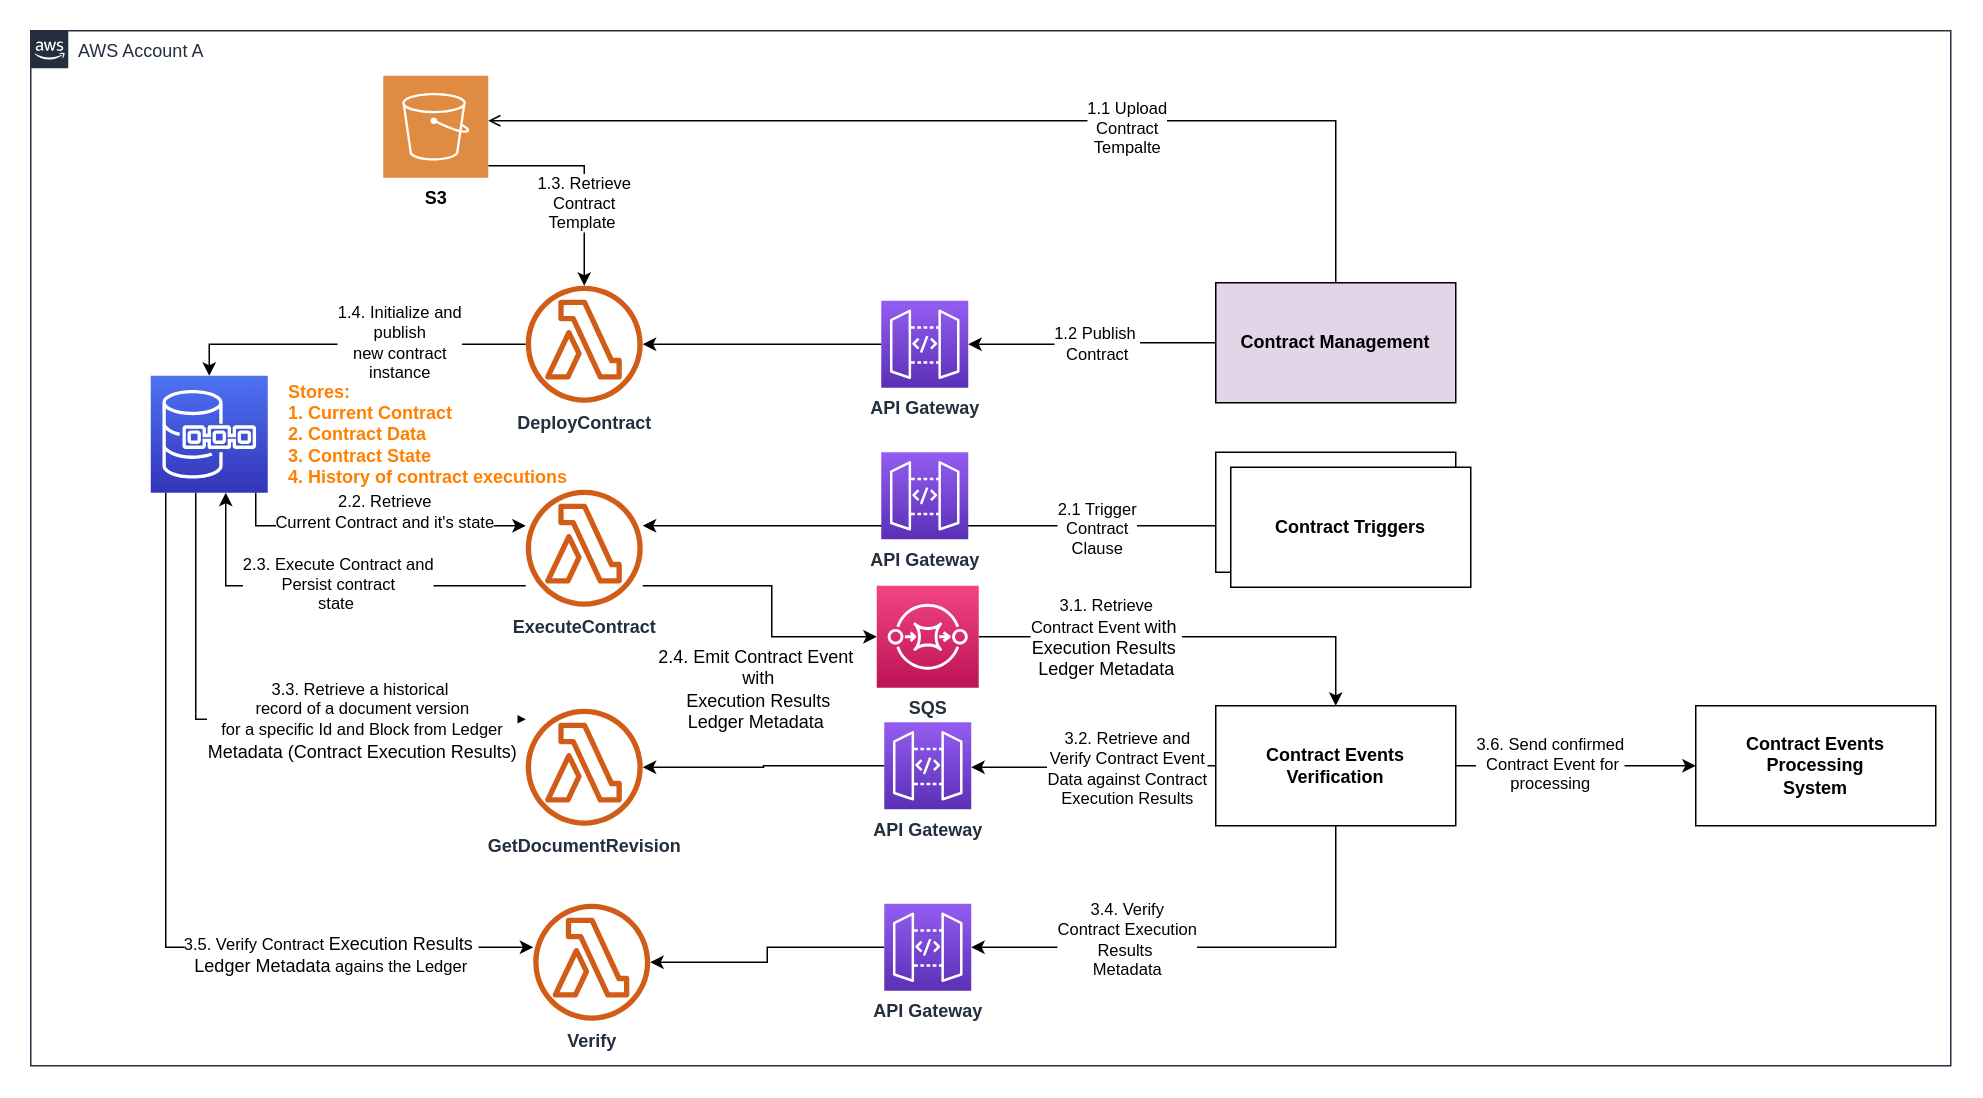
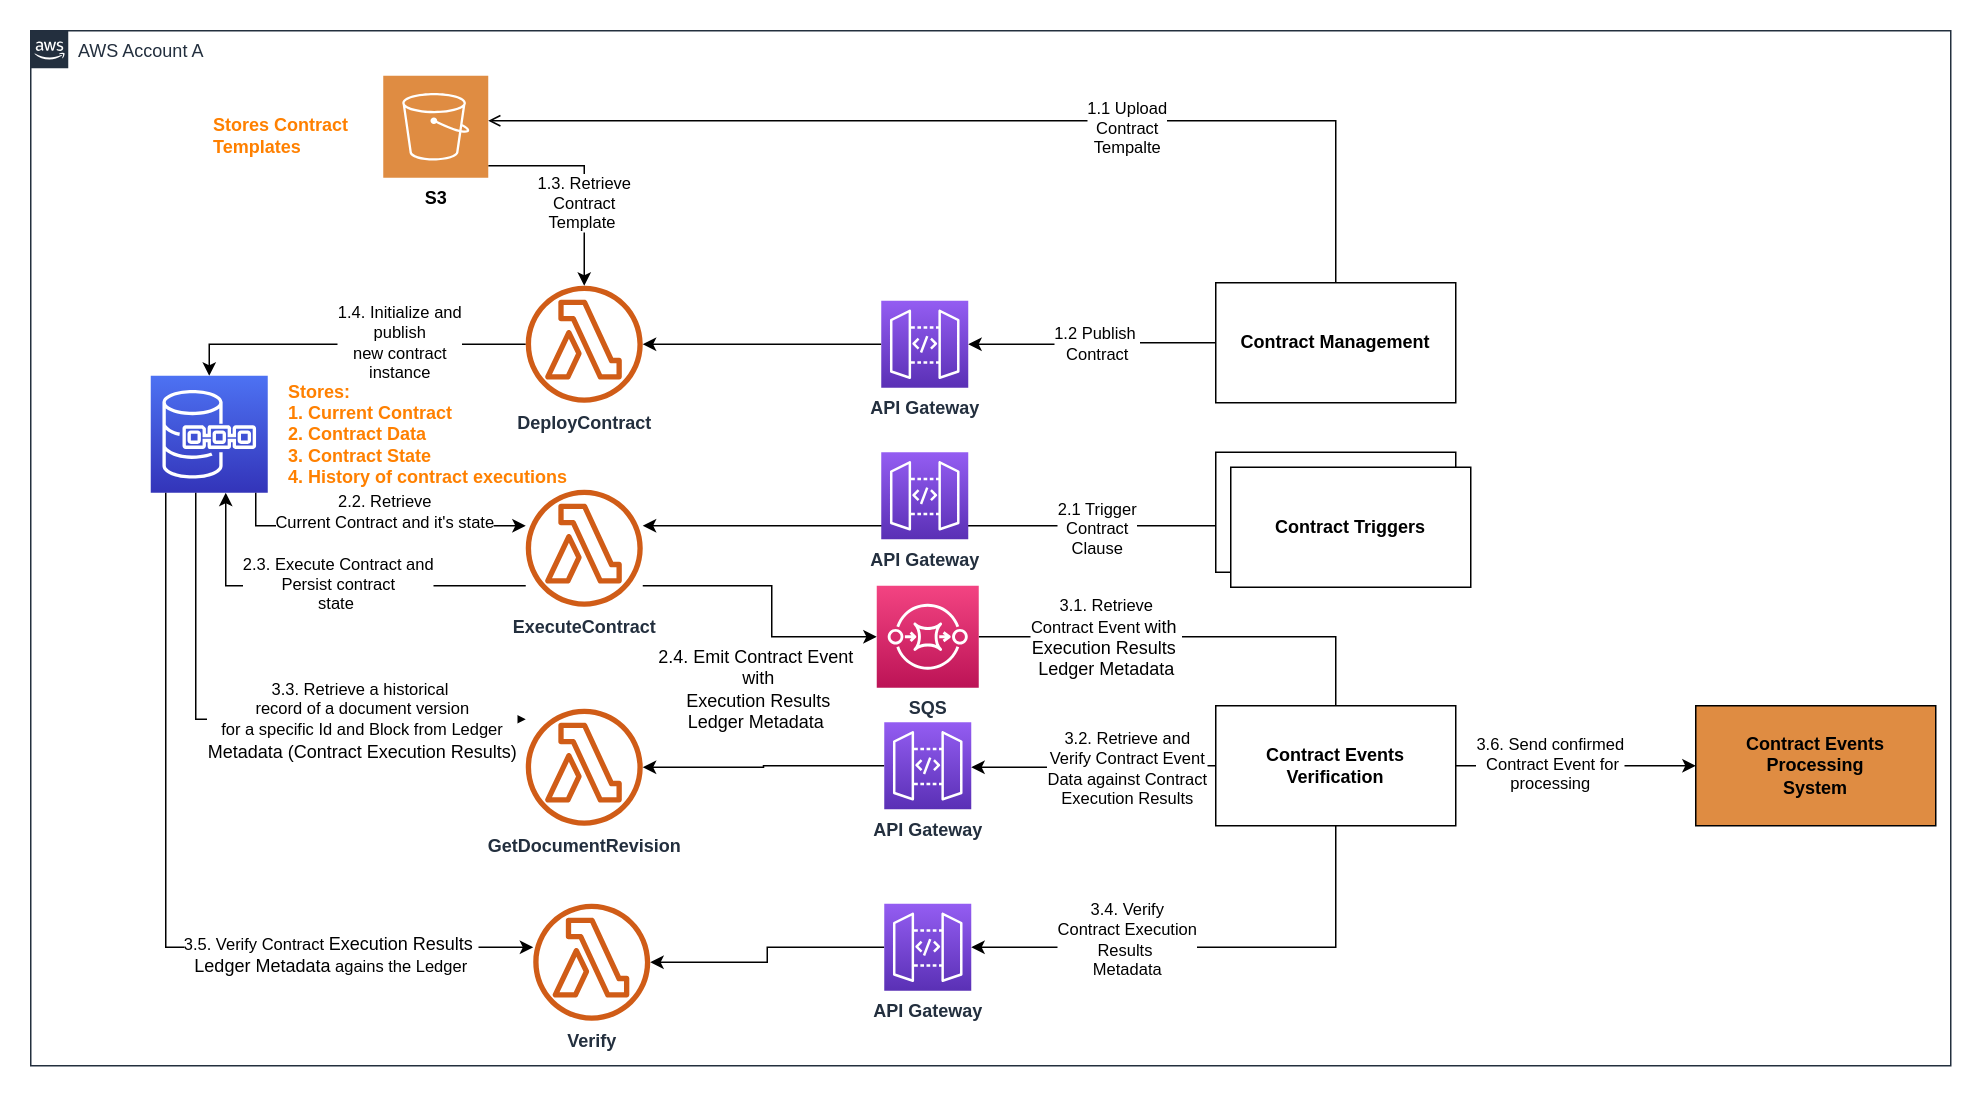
+ <mxCell id="20" value="&lt;font color=&quot;#ff8000&quot;&gt;&lt;b&gt;Stores Contract&amp;nbsp;&lt;br&gt;Templates&lt;/b&gt;&lt;/font&gt;" style="text;html=1;align=left;verticalAlign=middle;resizable=0;points=[];autosize=1;" vertex="1" parent="1"><mxGeometry x="140" y="75" width="110" height="30" as="geometry" /></mxCell>
- <mxCell id="38" value="&lt;b&gt;Contract Management&lt;/b&gt;" style="rounded=0;whiteSpace=wrap;html=1;fillColor=#e1d5e7;" vertex="1" parent="1"><mxGeometry x="810" y="188" width="160" height="80" as="geometry" /></mxCell>
+ <mxCell id="38" value="&lt;b&gt;Contract Management&lt;/b&gt;" style="rounded=0;whiteSpace=wrap;html=1;" vertex="1" parent="1"><mxGeometry x="810" y="188" width="160" height="80" as="geometry" /></mxCell>
- <mxCell id="14" value="" style="edgeStyle=orthogonalEdgeStyle;rounded=0;orthogonalLoop=1;jettySize=auto;html=1;entryX=0.5;entryY=0;entryDx=0;entryDy=0;" edge="1" parent="1" source="16" target="33"><mxGeometry relative="1" as="geometry"><mxPoint x="608" y="99" as="targetPoint" /></mxGeometry></mxCell>
+ <mxCell id="14" value="" style="edgeStyle=orthogonalEdgeStyle;rounded=0;orthogonalLoop=1;jettySize=auto;html=1;entryX=0.5;entryY=0;entryDx=0;entryDy=0;endArrow=none;" edge="1" parent="1" source="16" target="33"><mxGeometry relative="1" as="geometry"><mxPoint x="608" y="99" as="targetPoint" /></mxGeometry></mxCell>
- <mxCell id="34" value="&lt;b&gt;Contract Events Processing&lt;br&gt;System&lt;/b&gt;" style="rounded=0;whiteSpace=wrap;html=1;" vertex="1" parent="1"><mxGeometry x="1130" y="470" width="160" height="80" as="geometry" /></mxCell>
+ <mxCell id="34" value="&lt;b&gt;Contract Events Processing&lt;br&gt;System&lt;/b&gt;" style="rounded=0;whiteSpace=wrap;html=1;fillColor=#df8c42;" vertex="1" parent="1"><mxGeometry x="1130" y="470" width="160" height="80" as="geometry" /></mxCell>
